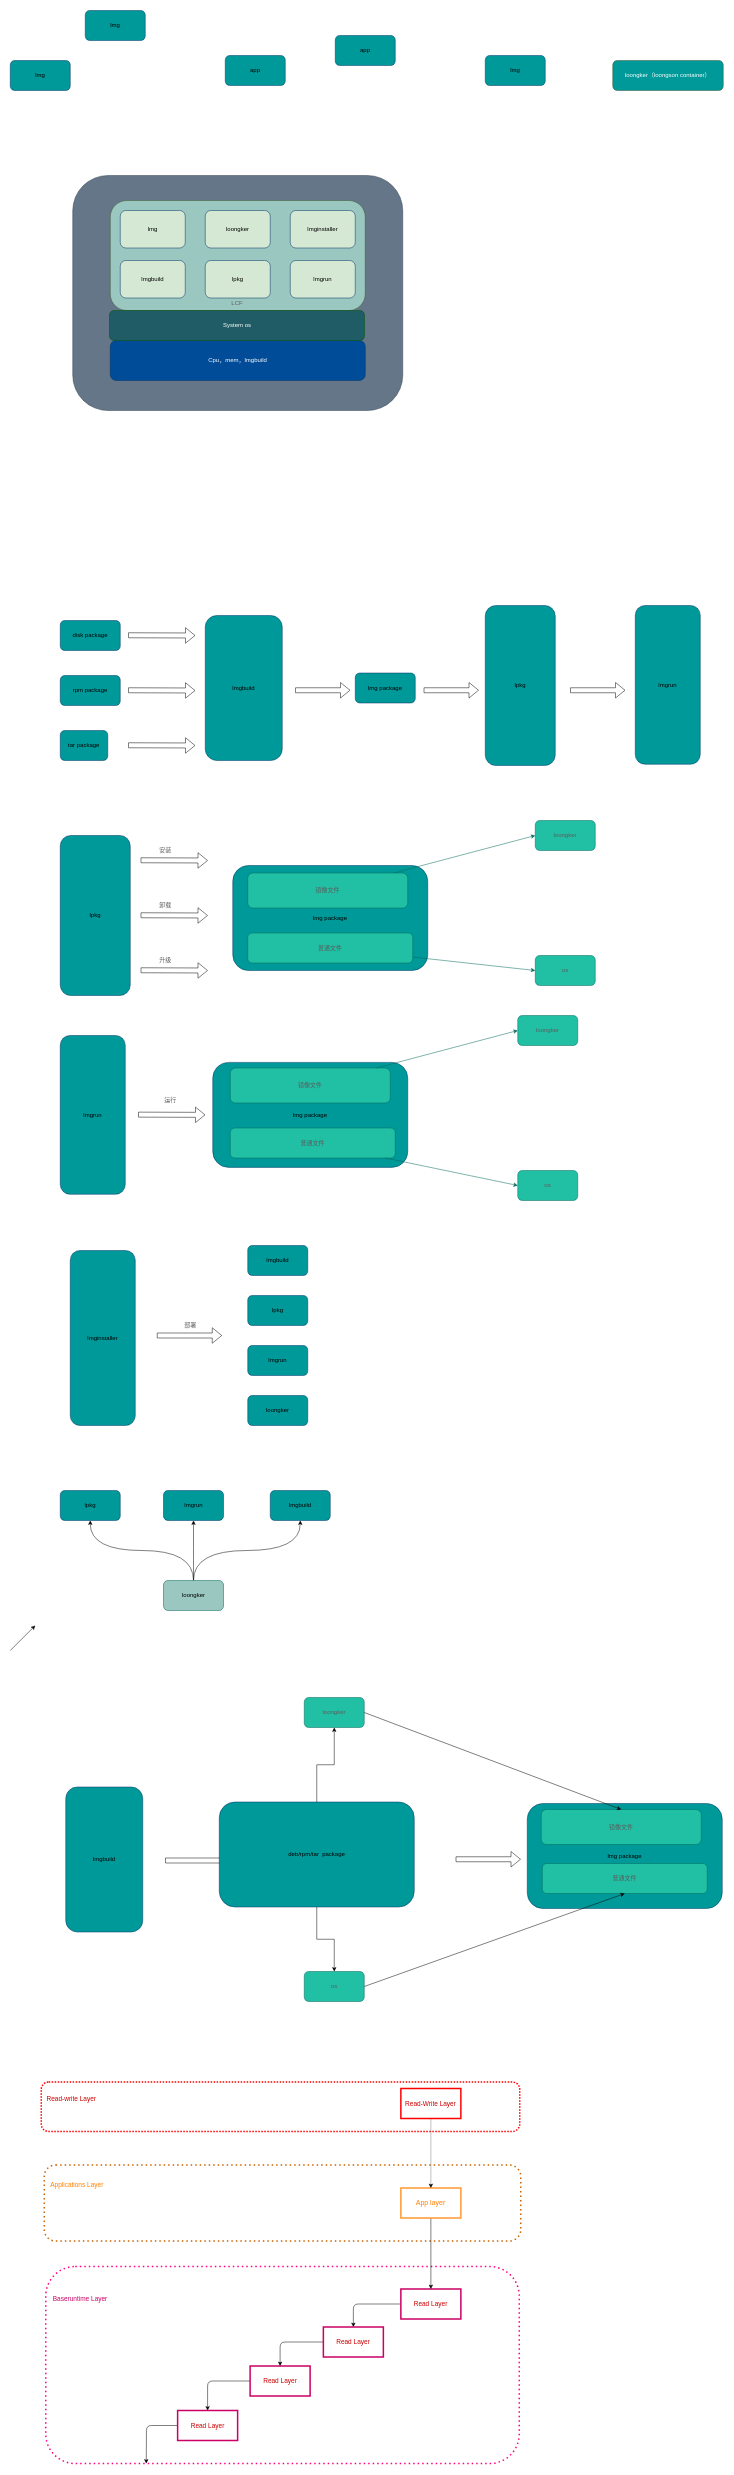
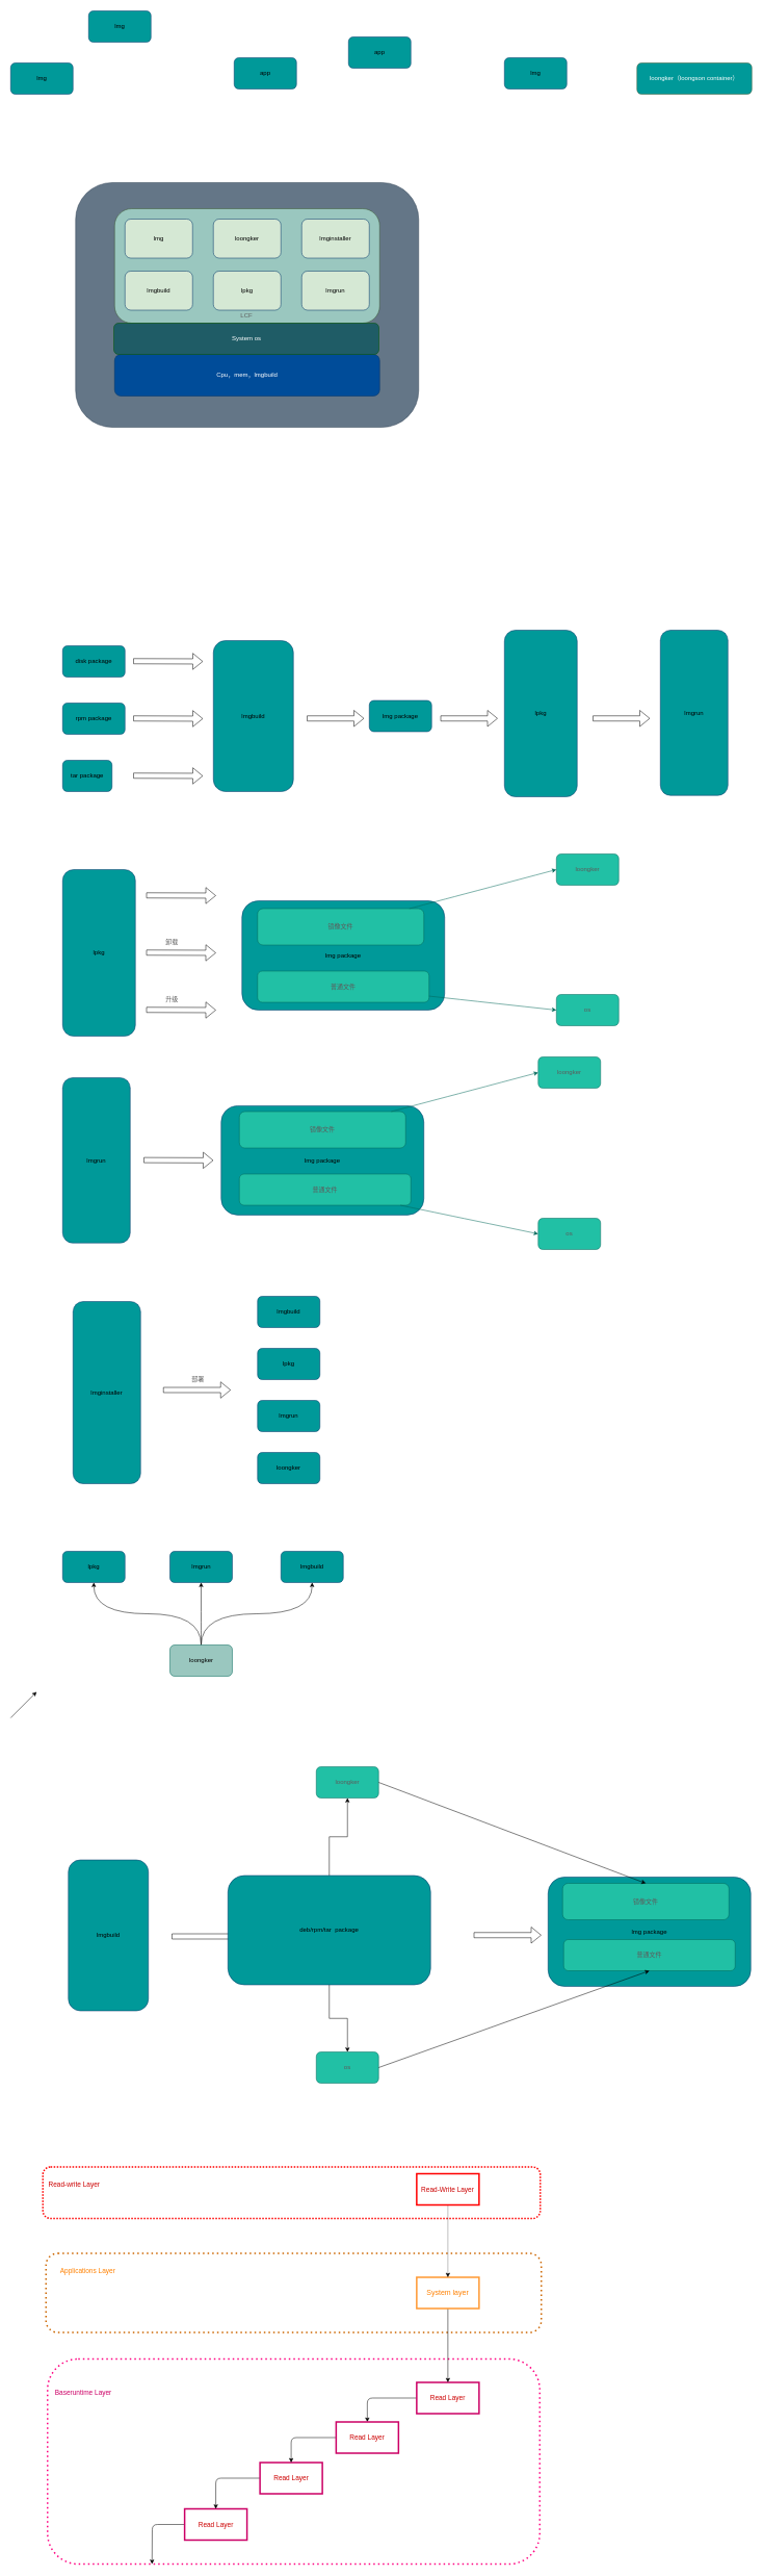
- <mxCell id="33" value="安装" style="text;html=1;align=center;verticalAlign=middle;resizable=0;points=[];autosize=1;strokeColor=none;fillColor=none;fontColor=#5C5C5C;rounded=1;" parent="1" vertex="1"><mxGeometry x="310" y="1690" width="40" height="20" as="geometry" /></mxCell>
- <mxCell id="51" value="运行" style="text;html=1;align=center;verticalAlign=middle;resizable=0;points=[];autosize=1;strokeColor=none;fillColor=none;fontColor=#5C5C5C;rounded=1;" parent="1" vertex="1"><mxGeometry x="320" y="2190" width="40" height="20" as="geometry" /></mxCell>
- <mxCell id="97" value="&lt;font style=&quot;font-size: 13px;&quot; color=&quot;#ff8000&quot;&gt;Applications Layer&lt;/font&gt;" style="text;html=1;strokeColor=none;fillColor=none;align=center;verticalAlign=middle;whiteSpace=wrap;rounded=0;dashed=1;" vertex="1" parent="1"><mxGeometry x="91" y="4360" width="125" height="15" as="geometry" /></mxCell>
+ <mxCell id="97" value="&lt;font style=&quot;font-size: 13px;&quot; color=&quot;#ff8000&quot;&gt;Applications Layer&lt;/font&gt;" style="text;html=1;strokeColor=none;fillColor=none;align=center;verticalAlign=middle;whiteSpace=wrap;rounded=0;dashed=1;" vertex="1" parent="1"><mxGeometry x="106" y="4355" width="125" height="15" as="geometry" /></mxCell>
- <mxCell id="95" value="&lt;font color=&quot;#ff8000&quot; style=&quot;font-size: 14px;&quot;&gt;App layer&lt;/font&gt;" style="rounded=0;whiteSpace=wrap;html=1;strokeWidth=3;strokeColor=#FF9933;" vertex="1" parent="1"><mxGeometry x="801.23" y="4375" width="120" height="60" as="geometry" /></mxCell>
+ <mxCell id="95" value="&lt;font color=&quot;#ff8000&quot; style=&quot;font-size: 14px;&quot;&gt;System layer&lt;/font&gt;" style="rounded=0;whiteSpace=wrap;html=1;strokeWidth=3;strokeColor=#FF9933;" vertex="1" parent="1"><mxGeometry x="801.23" y="4375" width="120" height="60" as="geometry" /></mxCell>
